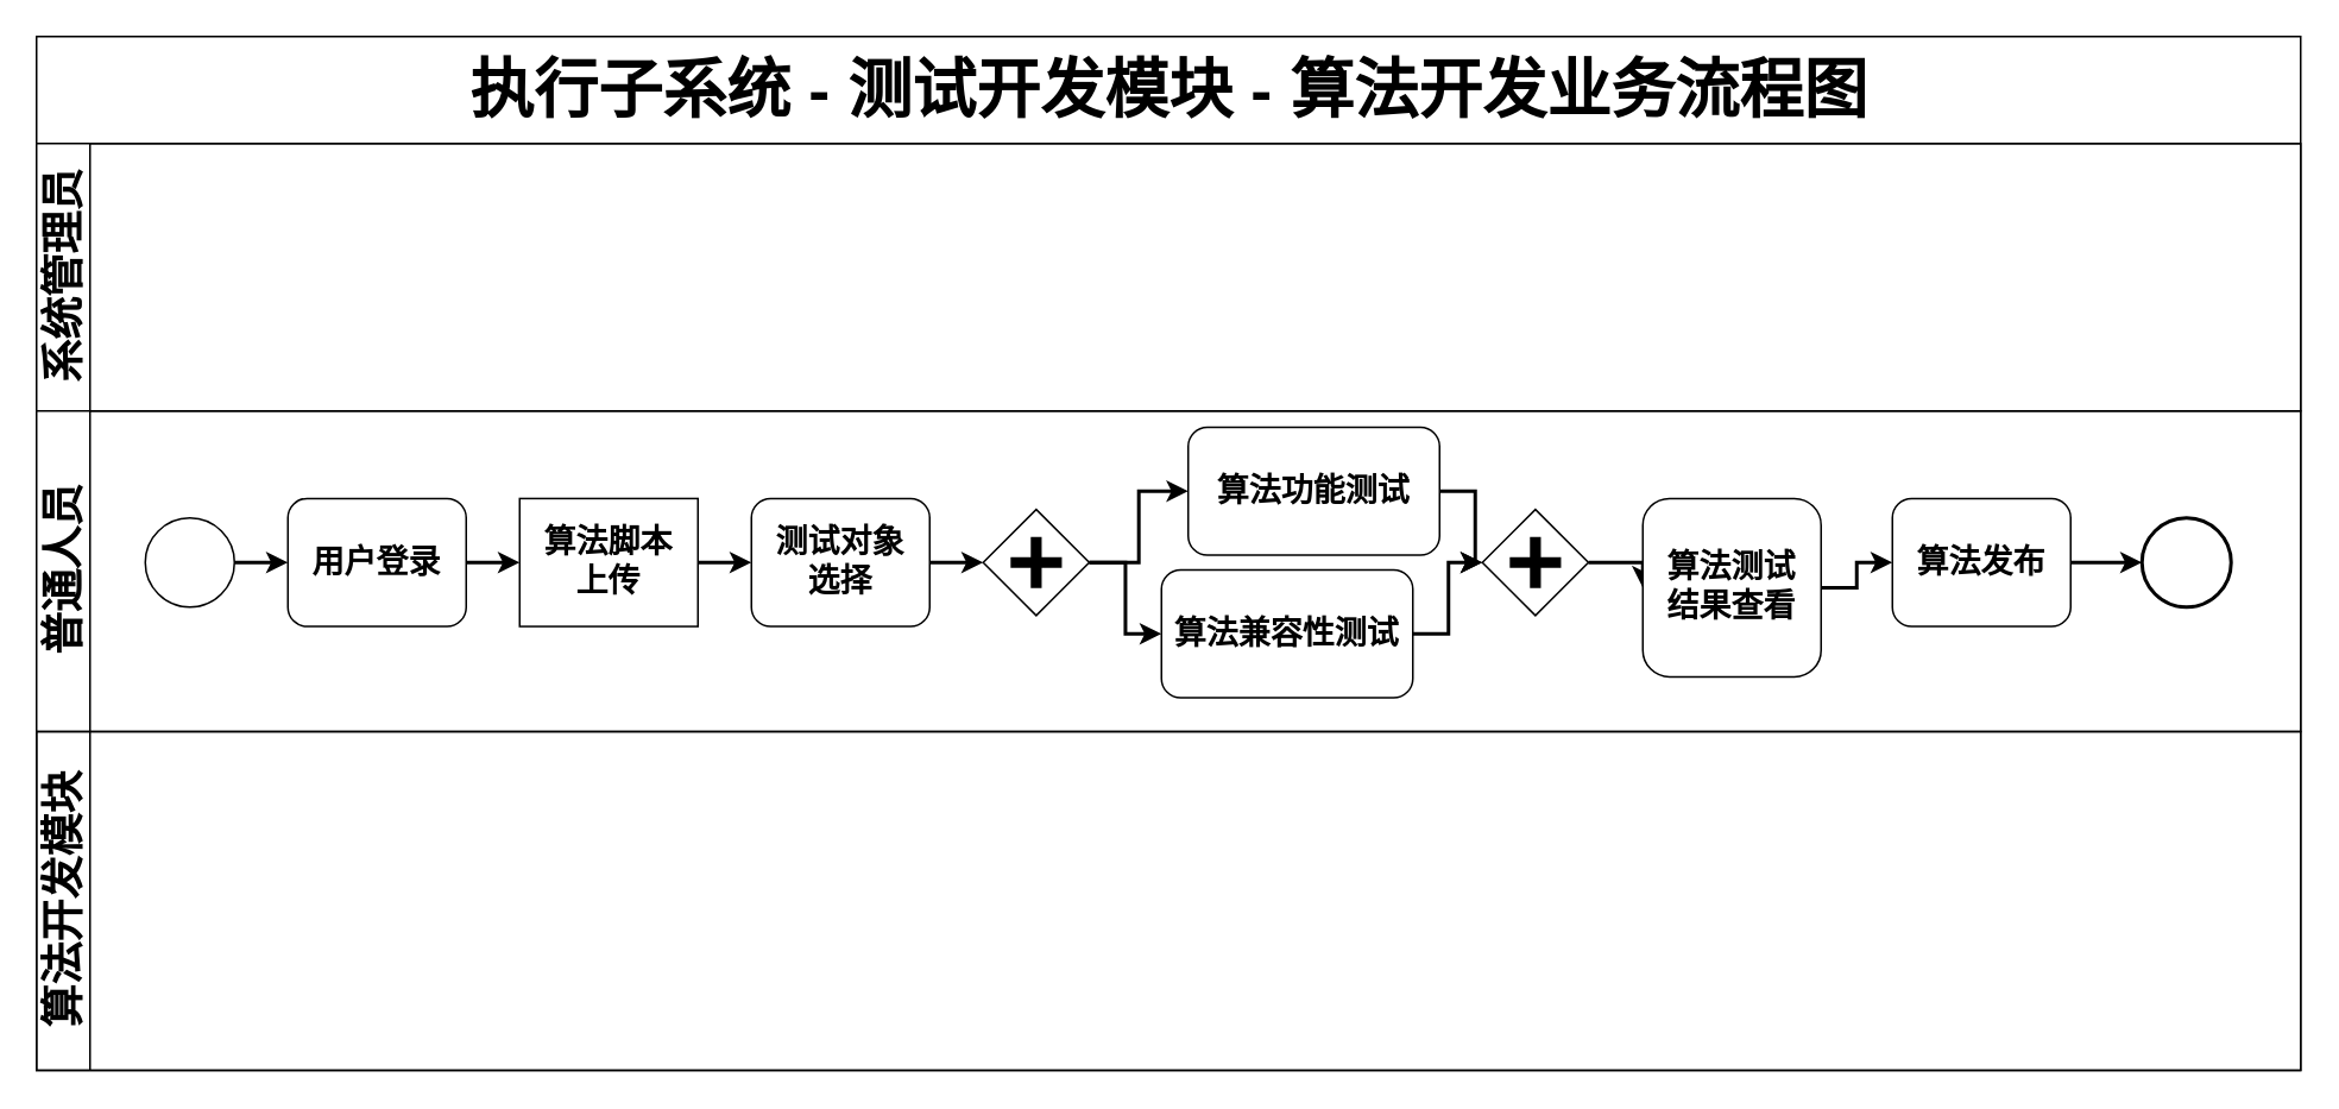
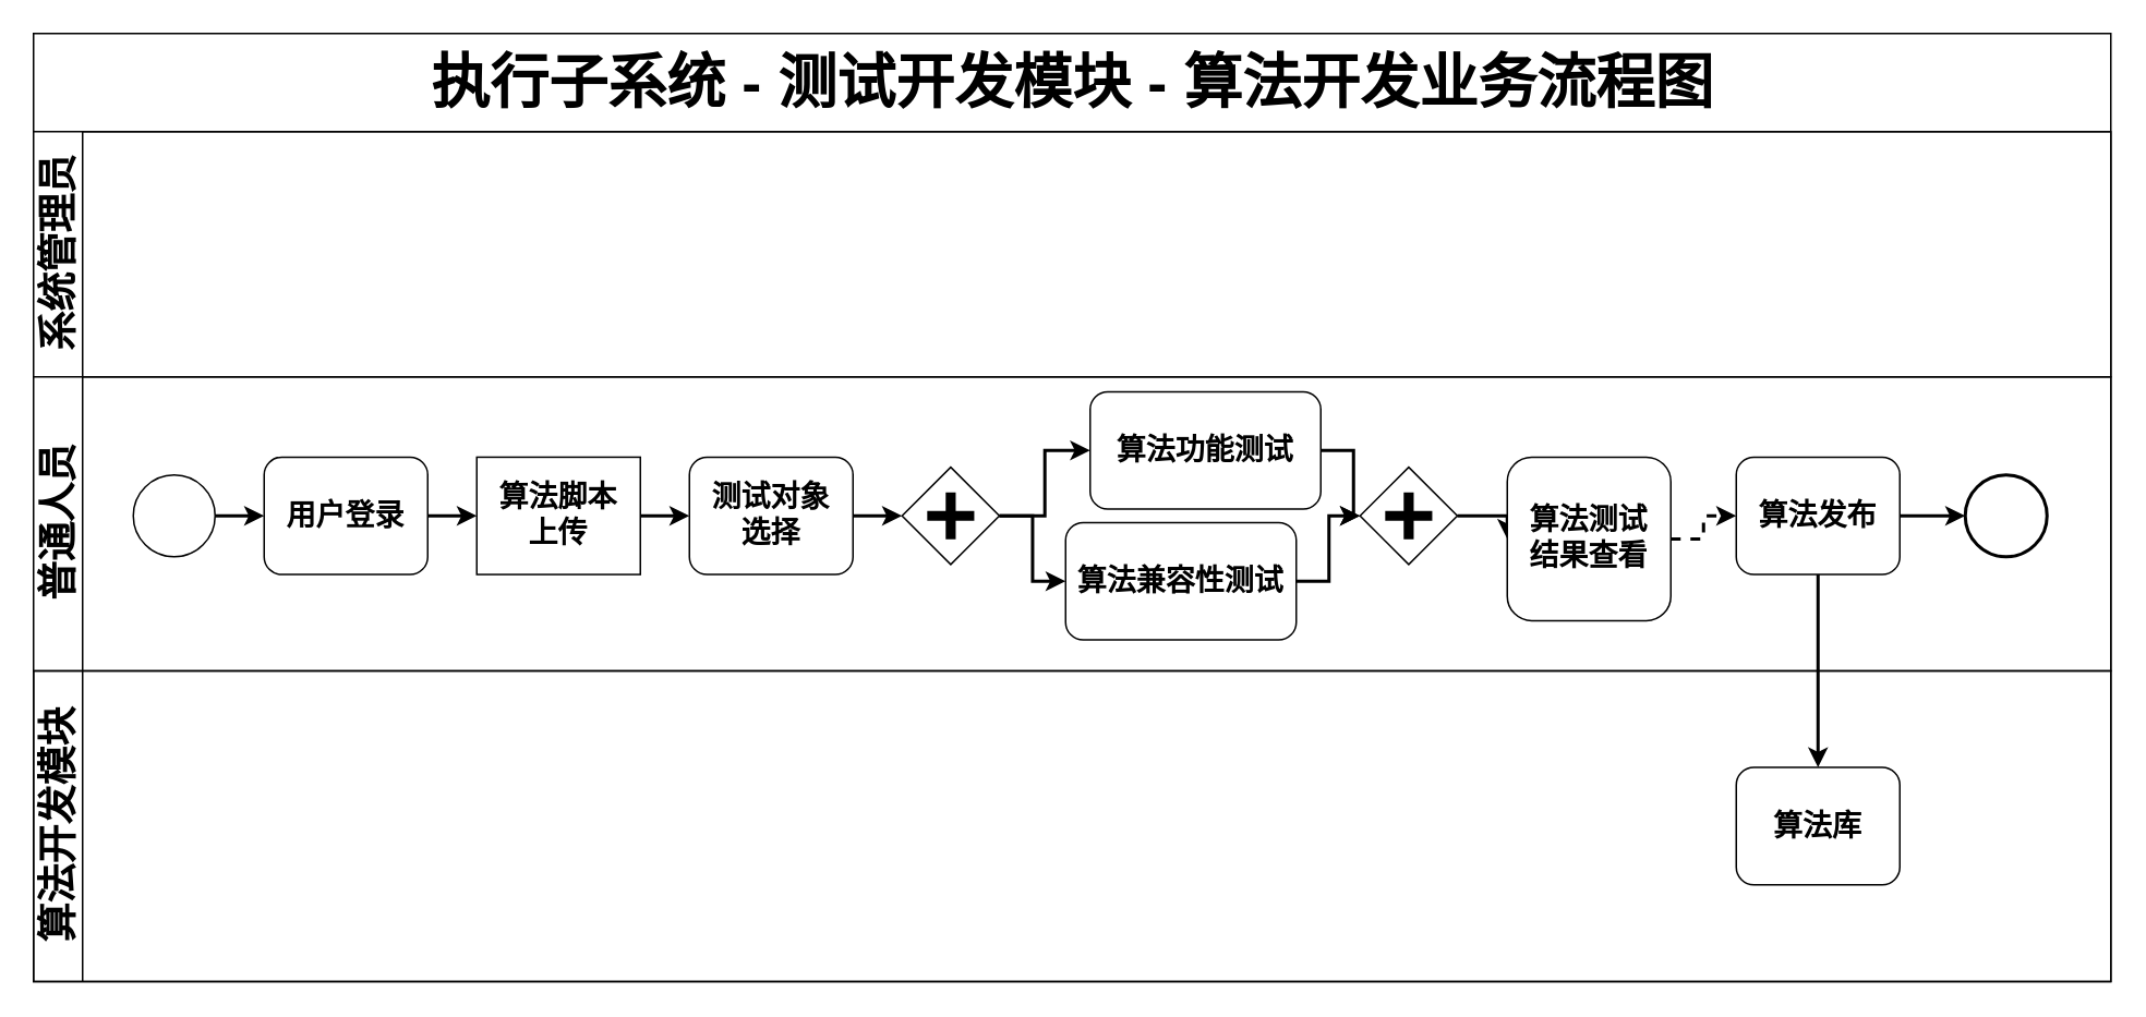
- <mxCell id="30" style="edgeStyle=orthogonalEdgeStyle;rounded=0;orthogonalLoop=1;jettySize=auto;html=1;strokeWidth=2;" edge="1" parent="7" source="31" target="33"><mxGeometry relative="1" as="geometry" /></mxCell>
+ <mxCell id="30" style="edgeStyle=orthogonalEdgeStyle;rounded=0;orthogonalLoop=1;jettySize=auto;html=1;strokeWidth=2;dashed=1;" edge="1" parent="7" source="31" target="33"><mxGeometry relative="1" as="geometry" /></mxCell>
+ <mxCell id="37" style="edgeStyle=orthogonalEdgeStyle;rounded=0;orthogonalLoop=1;jettySize=auto;html=1;exitX=0.5;exitY=1;exitDx=0;exitDy=0;strokeWidth=2;" edge="1" parent="2" source="33" target="36"><mxGeometry relative="1" as="geometry" /></mxCell>
+ <mxCell id="36" value="&lt;span style=&quot;font-size: 18px&quot;&gt;&lt;b&gt;算法库&lt;br&gt;&lt;/b&gt;&lt;/span&gt;" style="rounded=1;whiteSpace=wrap;html=1;shadow=0;labelBackgroundColor=none;strokeWidth=1;fontFamily=Verdana;fontSize=8;align=center;" vertex="1" parent="35"><mxGeometry x="1041" y="59.12" width="100" height="71.75" as="geometry" /></mxCell>
